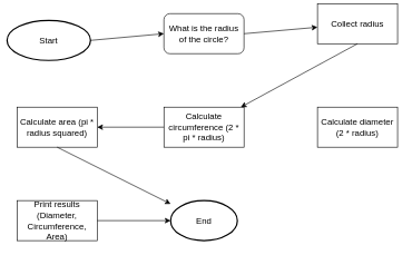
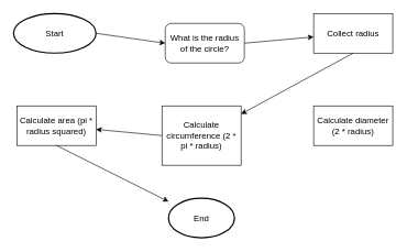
- <mxCell id="4" value="&lt;font style=&quot;font-size: 13px;&quot;&gt;Collect radius&lt;/font&gt;" style="rounded=0;whiteSpace=wrap;html=1;" vertex="1" parent="1"><mxGeometry x="475" y="5" width="120" height="60" as="geometry" /></mxCell>
+ <mxCell id="4" value="&lt;font style=&quot;font-size: 13px;&quot;&gt;Collect radius&lt;/font&gt;" style="rounded=0;whiteSpace=wrap;html=1;" vertex="1" parent="1"><mxGeometry x="475" y="20" width="120" height="60" as="geometry" /></mxCell>
- <mxCell id="9" value="&lt;font style=&quot;font-size: 13px;&quot;&gt;What is the radius of the circle?&lt;/font&gt;" style="rounded=1;whiteSpace=wrap;html=1;" vertex="1" parent="1"><mxGeometry x="245" y="20" width="120" height="60" as="geometry" /></mxCell>
+ <mxCell id="9" value="&lt;font style=&quot;font-size: 13px;&quot;&gt;What is the radius of the circle?&lt;/font&gt;" style="rounded=1;whiteSpace=wrap;html=1;" vertex="1" parent="1"><mxGeometry x="250" y="35" width="120" height="60" as="geometry" /></mxCell>
- <mxCell id="2" value="&lt;font style=&quot;font-size: 13px;&quot;&gt;Start&lt;/font&gt;" style="strokeWidth=2;html=1;shape=mxgraph.flowchart.start_1;whiteSpace=wrap;" vertex="1" parent="1"><mxGeometry x="10" y="30" width="125" height="60" as="geometry" /></mxCell>
+ <mxCell id="2" value="&lt;font style=&quot;font-size: 13px;&quot;&gt;Start&lt;/font&gt;" style="strokeWidth=2;html=1;shape=mxgraph.flowchart.start_1;whiteSpace=wrap;" vertex="1" parent="1"><mxGeometry x="20" y="20" width="125" height="60" as="geometry" /></mxCell>
- <mxCell id="6" value="&lt;font style=&quot;font-size: 13px;&quot;&gt;Calculate circumference (2 * pi * radius)&lt;/font&gt;" style="rounded=0;whiteSpace=wrap;html=1;" vertex="1" parent="1"><mxGeometry x="245" y="160" width="120" height="60" as="geometry" /></mxCell>
+ <mxCell id="6" value="&lt;font style=&quot;font-size: 13px;&quot;&gt;Calculate circumference (2 * pi * radius)&lt;/font&gt;" style="rounded=0;whiteSpace=wrap;html=1;" vertex="1" parent="1"><mxGeometry x="245" y="160" width="120" height="90" as="geometry" /></mxCell>
- <mxCell id="7" value="&lt;font style=&quot;font-size: 13px;&quot;&gt;Print results (Diameter, Circumference, Area)&lt;/font&gt;" style="rounded=0;whiteSpace=wrap;html=1;" vertex="1" parent="1"><mxGeometry x="25" y="300" width="120" height="60" as="geometry" /></mxCell>
- <mxCell id="14" value="" style="endArrow=classic;html=1;rounded=0;exitX=1;exitY=0.5;exitDx=0;exitDy=0;entryX=0;entryY=0.5;entryDx=0;entryDy=0;entryPerimeter=0;" edge="1" parent="1" source="7" target="8"><mxGeometry width="50" height="50" relative="1" as="geometry"><mxPoint x="165" y="360" as="sourcePoint" /><mxPoint x="215" y="310" as="targetPoint" /></mxGeometry></mxCell>
